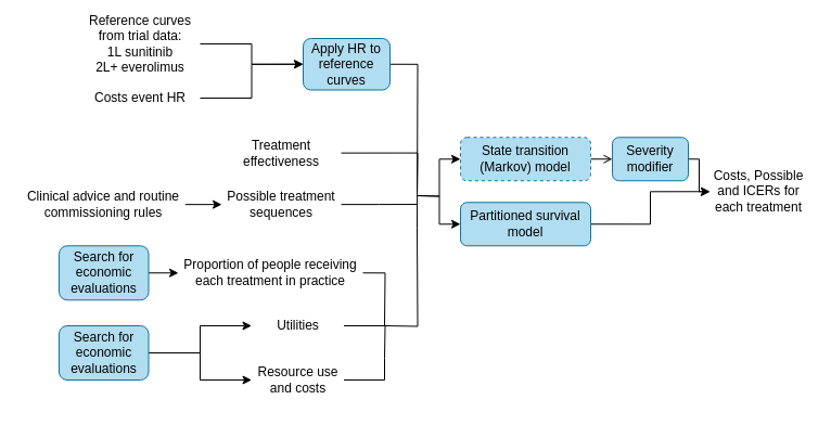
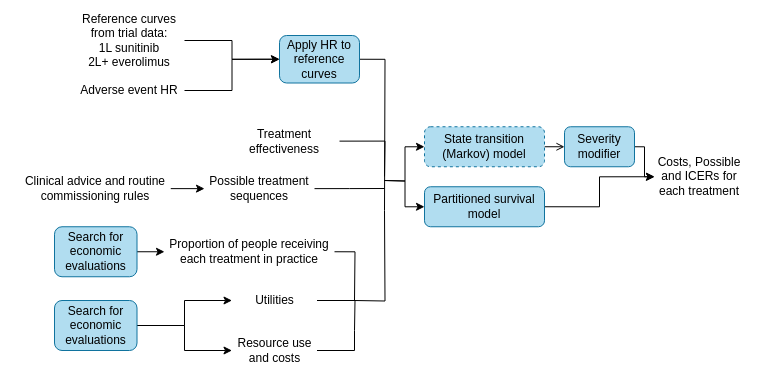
- <mxCell id="5" value="Costs event HR" style="rounded=1;whiteSpace=wrap;html=1;fillColor=none;strokeColor=none;" parent="1" vertex="1"><mxGeometry x="74" y="75" width="110" height="30" as="geometry" /></mxCell>
+ <mxCell id="5" value="Adverse event HR" style="rounded=1;whiteSpace=wrap;html=1;fillColor=none;strokeColor=none;" parent="1" vertex="1"><mxGeometry x="74" y="75" width="110" height="30" as="geometry" /></mxCell>
- <mxCell id="3" value="Treatment effectiveness" style="rounded=1;whiteSpace=wrap;html=1;fillColor=none;strokeColor=none;" parent="1" vertex="1"><mxGeometry x="204" y="128.75" width="110" height="23.75" as="geometry" /></mxCell>
+ <mxCell id="3" value="Treatment effectiveness" style="rounded=1;whiteSpace=wrap;html=1;fillColor=none;strokeColor=none;" parent="1" vertex="1"><mxGeometry x="229" y="128.75" width="110" height="23.75" as="geometry" /></mxCell>
